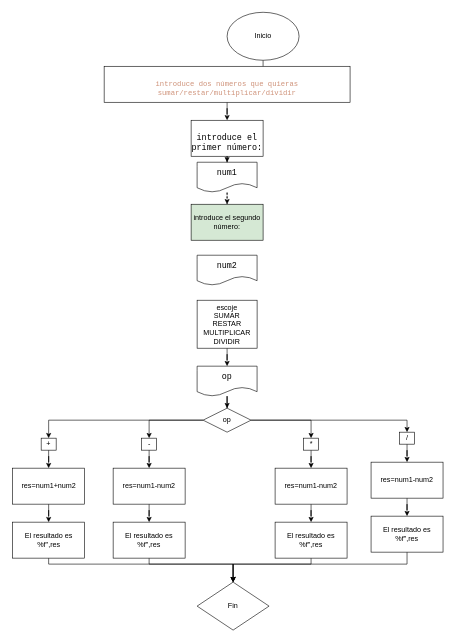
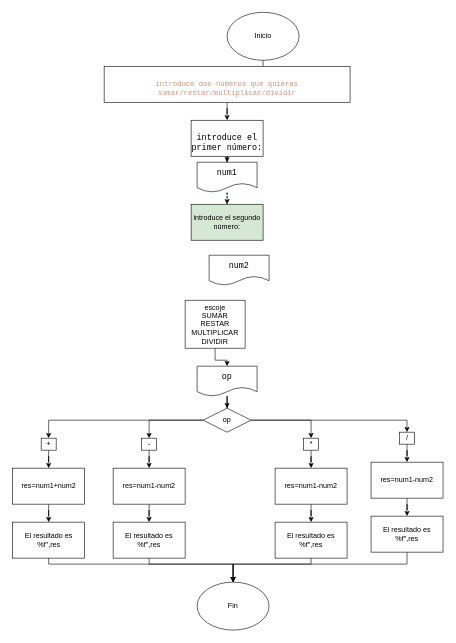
- <mxCell id="11" value="&lt;div style=&quot;font-family: Consolas, &amp;quot;Courier New&amp;quot;, monospace; font-size: 14px; line-height: 19px;&quot;&gt;num2&lt;/div&gt;" style="shape=document;whiteSpace=wrap;html=1;boundedLbl=1;" vertex="1" parent="1"><mxGeometry x="328" y="425" width="100" height="50" as="geometry" /></mxCell>
+ <mxCell id="11" value="&lt;div style=&quot;font-family: Consolas, &amp;quot;Courier New&amp;quot;, monospace; font-size: 14px; line-height: 19px;&quot;&gt;num2&lt;/div&gt;" style="shape=document;whiteSpace=wrap;html=1;boundedLbl=1;" vertex="1" parent="1"><mxGeometry x="348" y="425" width="100" height="50" as="geometry" /></mxCell>
- <mxCell id="13" value="&lt;div&gt;escoje&lt;/div&gt;&lt;div&gt;SUMAR&lt;/div&gt;&lt;div&gt;RESTAR&lt;/div&gt;&lt;div&gt;&lt;span style=&quot;background-color: initial;&quot;&gt;MULTIPLICAR&lt;/span&gt;&lt;/div&gt;&lt;div&gt;DIVIDIR&lt;/div&gt;" style="whiteSpace=wrap;html=1;" vertex="1" parent="1"><mxGeometry x="328" y="500" width="100" height="80" as="geometry" /></mxCell>
+ <mxCell id="13" value="&lt;div&gt;escoje&lt;/div&gt;&lt;div&gt;SUMAR&lt;/div&gt;&lt;div&gt;RESTAR&lt;/div&gt;&lt;div&gt;&lt;span style=&quot;background-color: initial;&quot;&gt;MULTIPLICAR&lt;/span&gt;&lt;/div&gt;&lt;div&gt;DIVIDIR&lt;/div&gt;" style="whiteSpace=wrap;html=1;" vertex="1" parent="1"><mxGeometry x="308" y="500" width="100" height="80" as="geometry" /></mxCell>
- <mxCell id="45" value="Fin" style="rhombus;whiteSpace=wrap;html=1;strokeColor=default;fontFamily=Helvetica;fontSize=12;fontColor=default;fillColor=default;" vertex="1" parent="1"><mxGeometry x="328" y="970" width="120" height="80" as="geometry" /></mxCell>
+ <mxCell id="45" value="Fin" style="ellipse;whiteSpace=wrap;html=1;strokeColor=default;fontFamily=Helvetica;fontSize=12;fontColor=default;fillColor=default;" vertex="1" parent="1"><mxGeometry x="328" y="970" width="120" height="80" as="geometry" /></mxCell>
